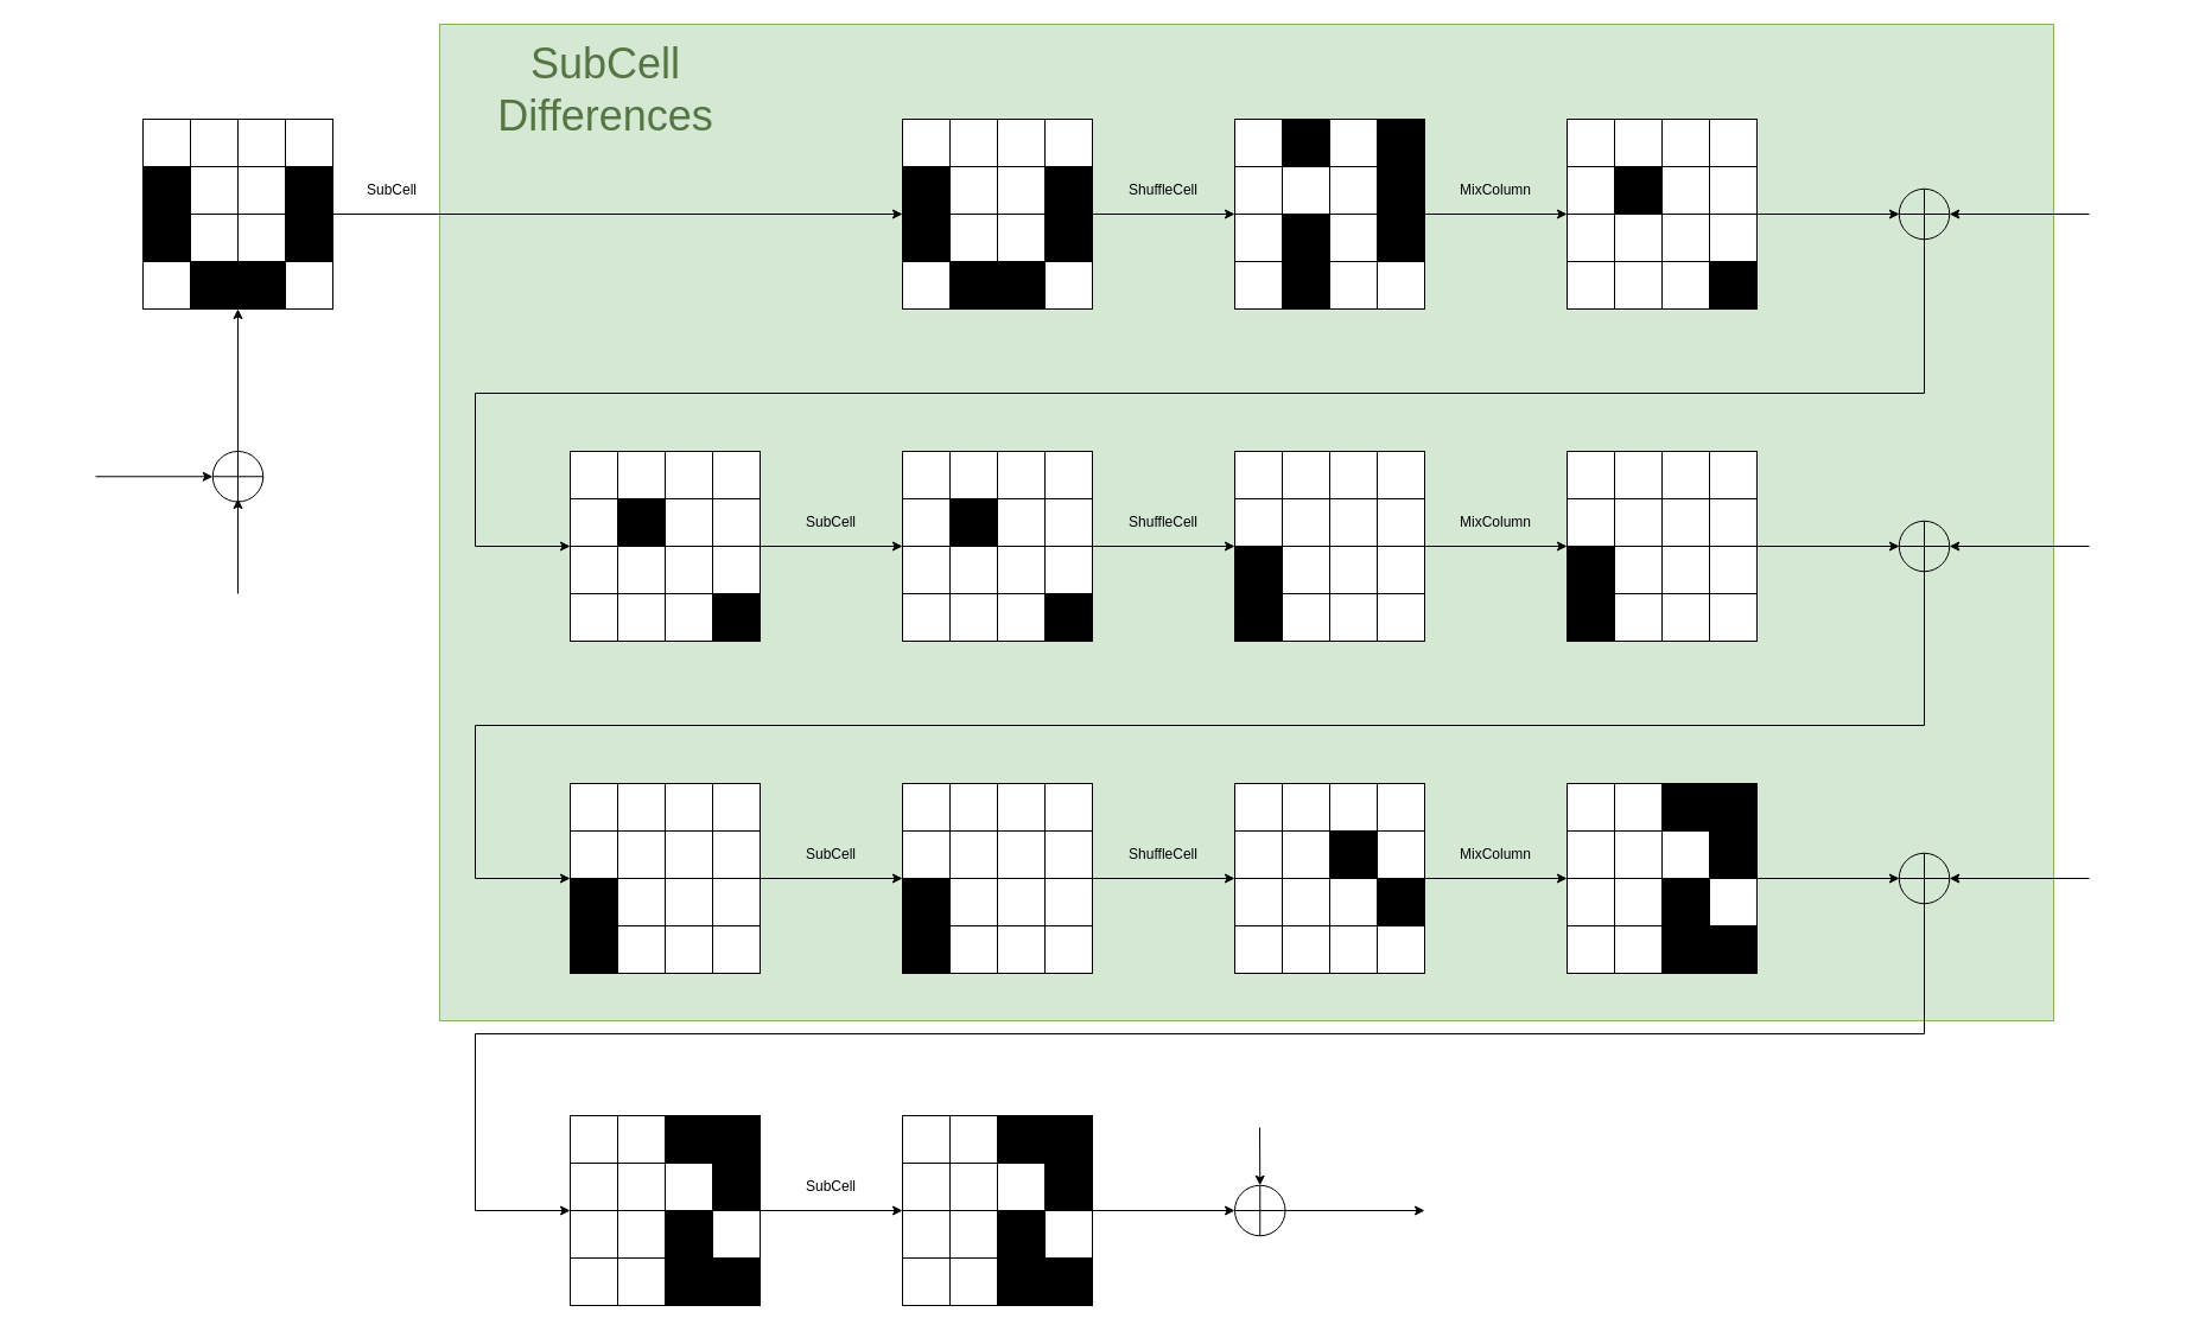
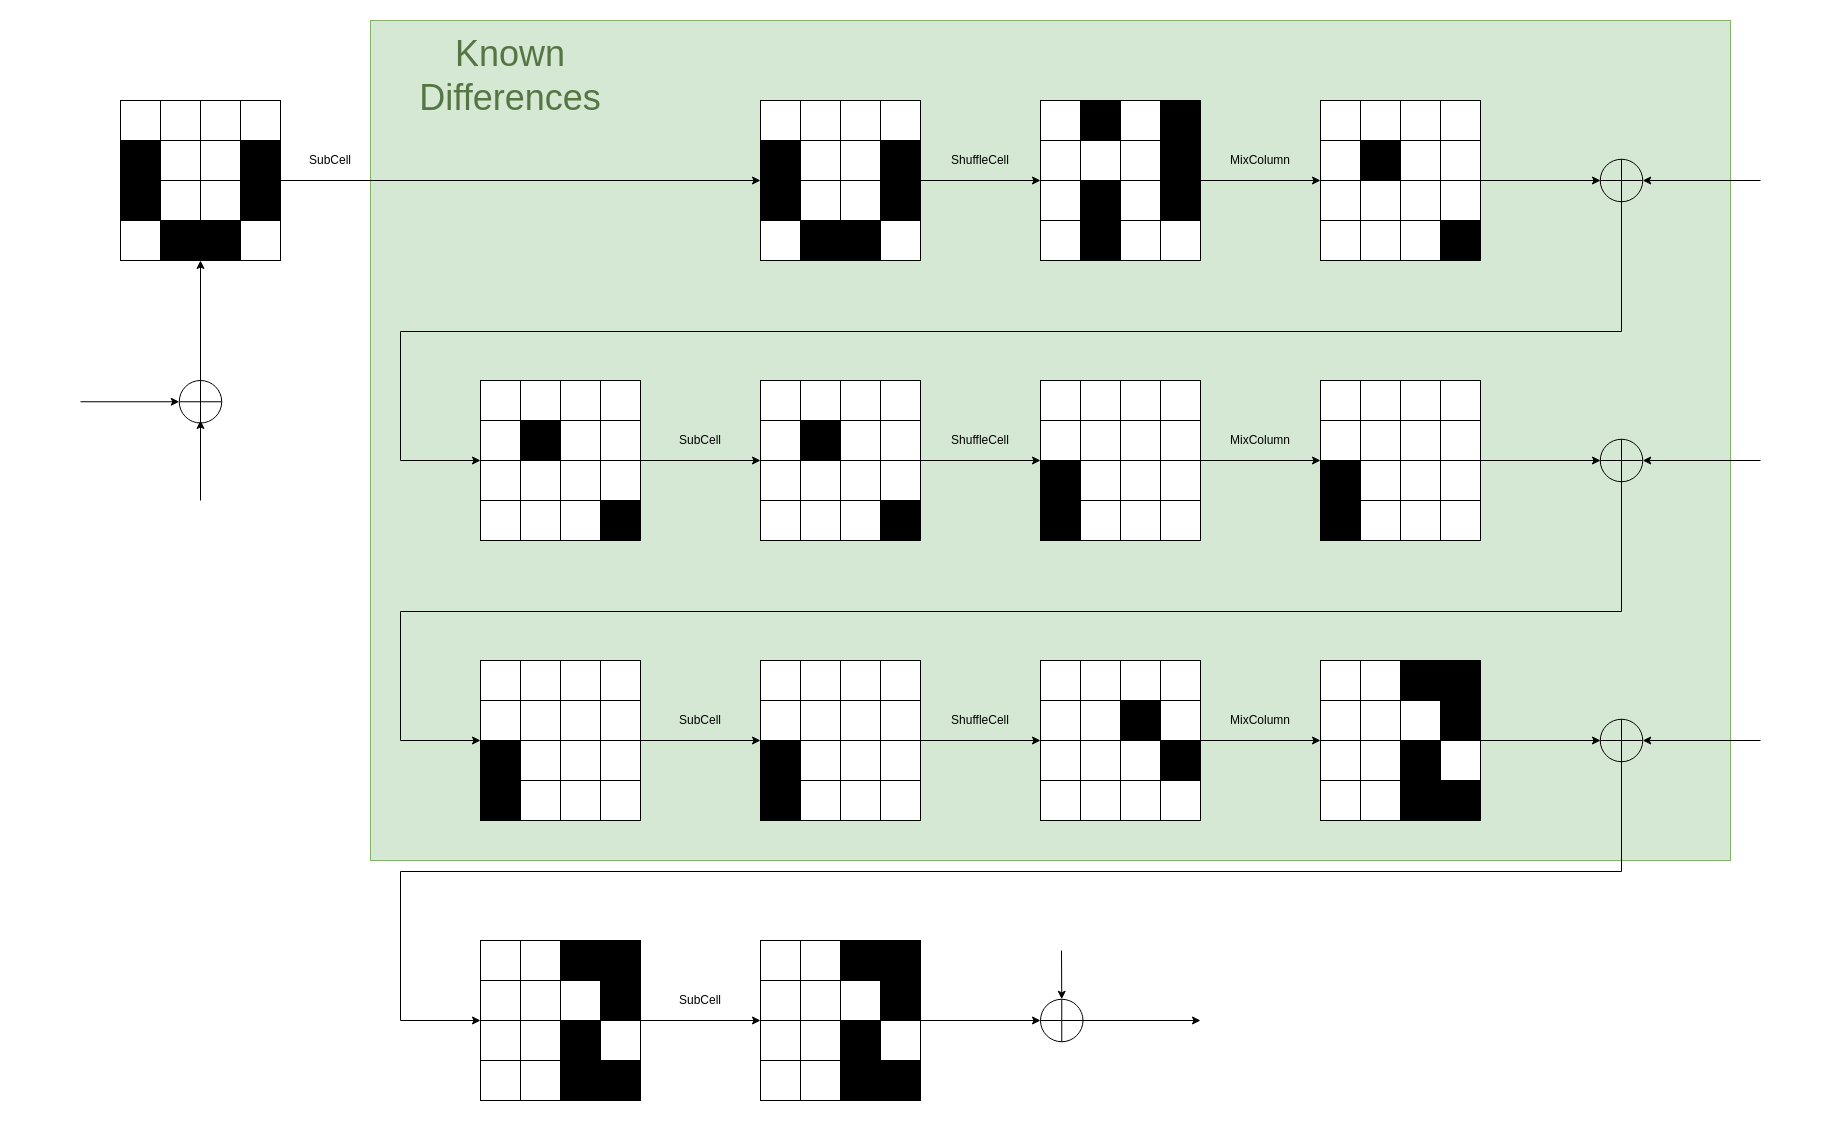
- <mxCell id="289" value="SubCell Differences" style="text;html=1;strokeColor=none;fillColor=none;align=center;verticalAlign=middle;whiteSpace=wrap;rounded=0;fontColor=#557542;fontSize=36;" parent="1" vertex="1"><mxGeometry x="370" y="20" width="280" height="110" as="geometry" /></mxCell>
+ <mxCell id="289" value="Known Differences" style="text;html=1;strokeColor=none;fillColor=none;align=center;verticalAlign=middle;whiteSpace=wrap;rounded=0;fontColor=#557542;fontSize=36;" parent="1" vertex="1"><mxGeometry x="370" y="20" width="280" height="110" as="geometry" /></mxCell>
